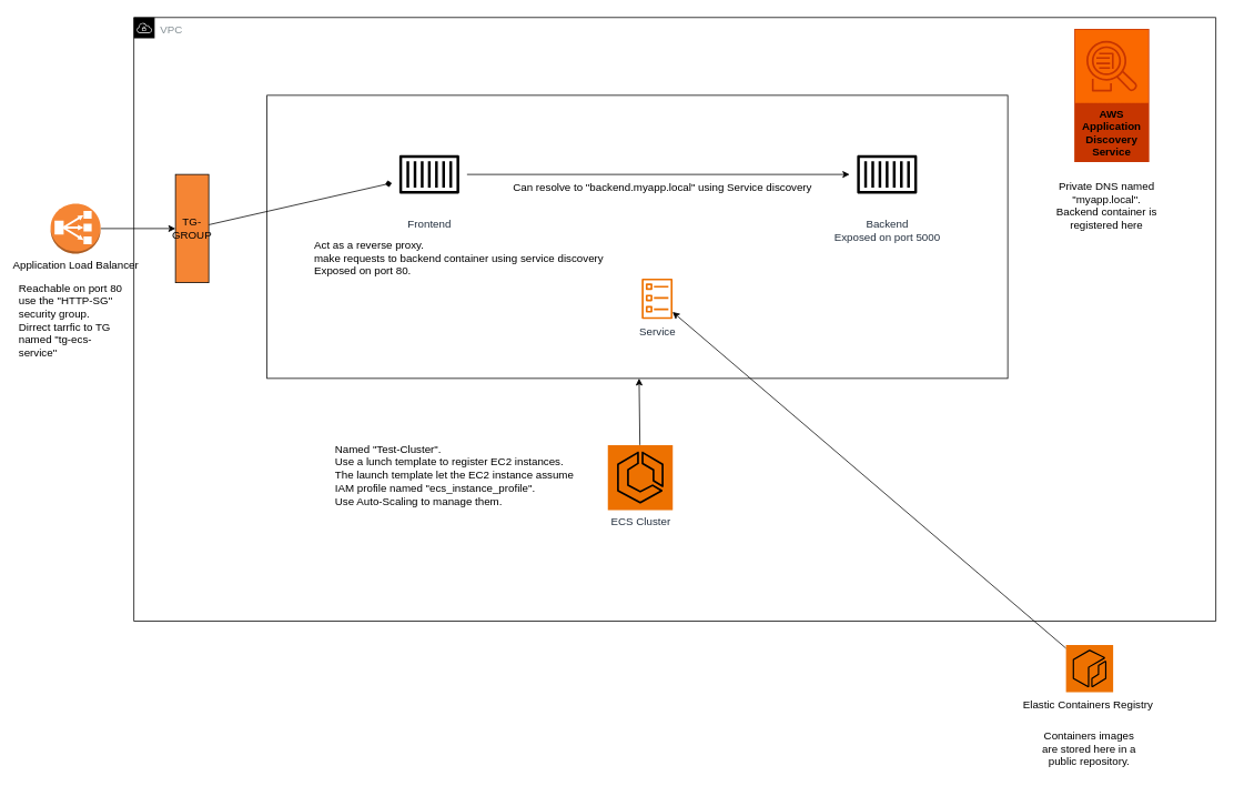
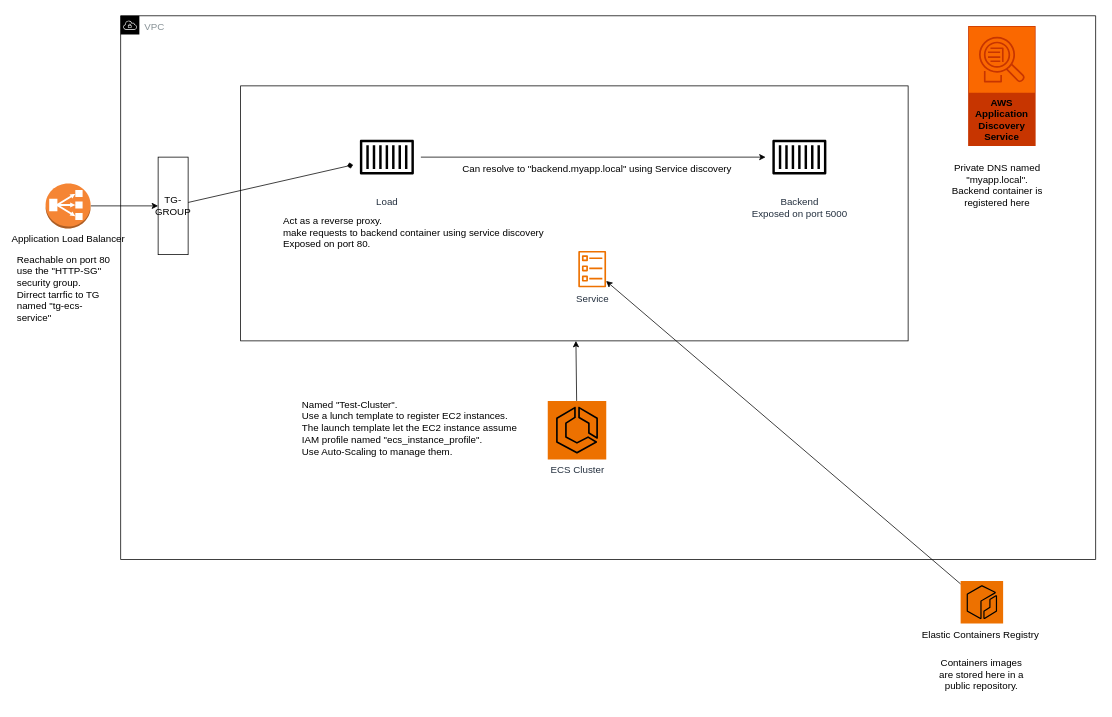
- <mxCell id="11" value="Frontend" style="sketch=0;outlineConnect=0;fontColor=#232F3E;gradientColor=none;strokeColor=light-dark(#000000,#FFFFFF);fillColor=#ffffff;dashed=0;verticalLabelPosition=bottom;verticalAlign=top;align=center;html=1;fontSize=13;fontStyle=0;aspect=fixed;shape=mxgraph.aws4.resourceIcon;resIcon=mxgraph.aws4.container_1;" vertex="1" parent="1"><mxGeometry x="470" y="164" width="90" height="90" as="geometry" /></mxCell>
+ <mxCell id="11" value="Load" style="sketch=0;outlineConnect=0;fontColor=#232F3E;gradientColor=none;strokeColor=light-dark(#000000,#FFFFFF);fillColor=#ffffff;dashed=0;verticalLabelPosition=bottom;verticalAlign=top;align=center;html=1;fontSize=13;fontStyle=0;aspect=fixed;shape=mxgraph.aws4.resourceIcon;resIcon=mxgraph.aws4.container_1;" vertex="1" parent="1"><mxGeometry x="470" y="164" width="90" height="90" as="geometry" /></mxCell>
- <mxCell id="15" value="TG- GROUP" style="rounded=0;whiteSpace=wrap;html=1;fontSize=13;strokeColor=light-dark(#000000,#FFFFFF);fillColor=#f58534;" vertex="1" parent="1"><mxGeometry x="210" y="209" width="40" height="130" as="geometry" /></mxCell>
+ <mxCell id="15" value="TG- GROUP" style="rounded=0;whiteSpace=wrap;html=1;fontSize=13;strokeColor=light-dark(#000000,#FFFFFF);" vertex="1" parent="1"><mxGeometry x="210" y="209" width="40" height="130" as="geometry" /></mxCell>
